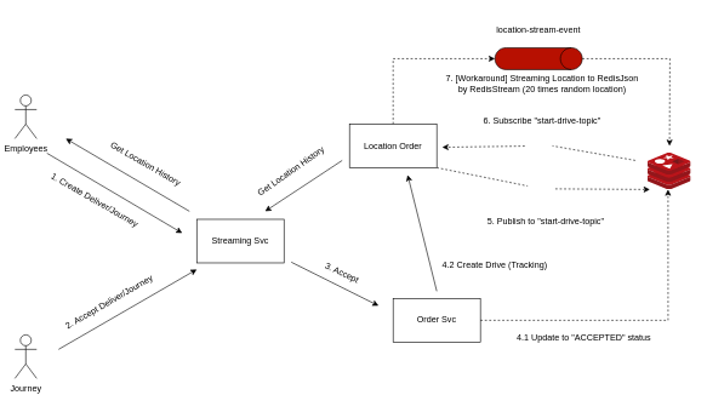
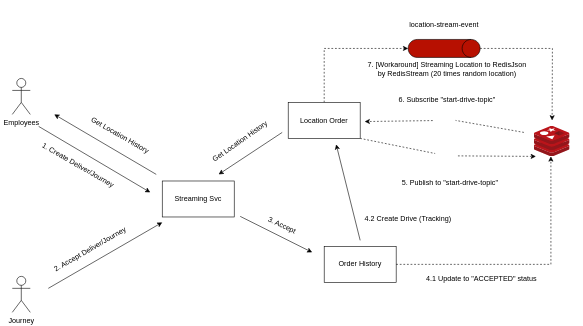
- <mxCell id="11" value="Order Svc" style="rounded=0;whiteSpace=wrap;html=1;" parent="1" vertex="1"><mxGeometry x="540" y="410" width="120" height="60" as="geometry" /></mxCell>
+ <mxCell id="11" value="Order History" style="rounded=0;whiteSpace=wrap;html=1;" parent="1" vertex="1"><mxGeometry x="540" y="410" width="120" height="60" as="geometry" /></mxCell>
